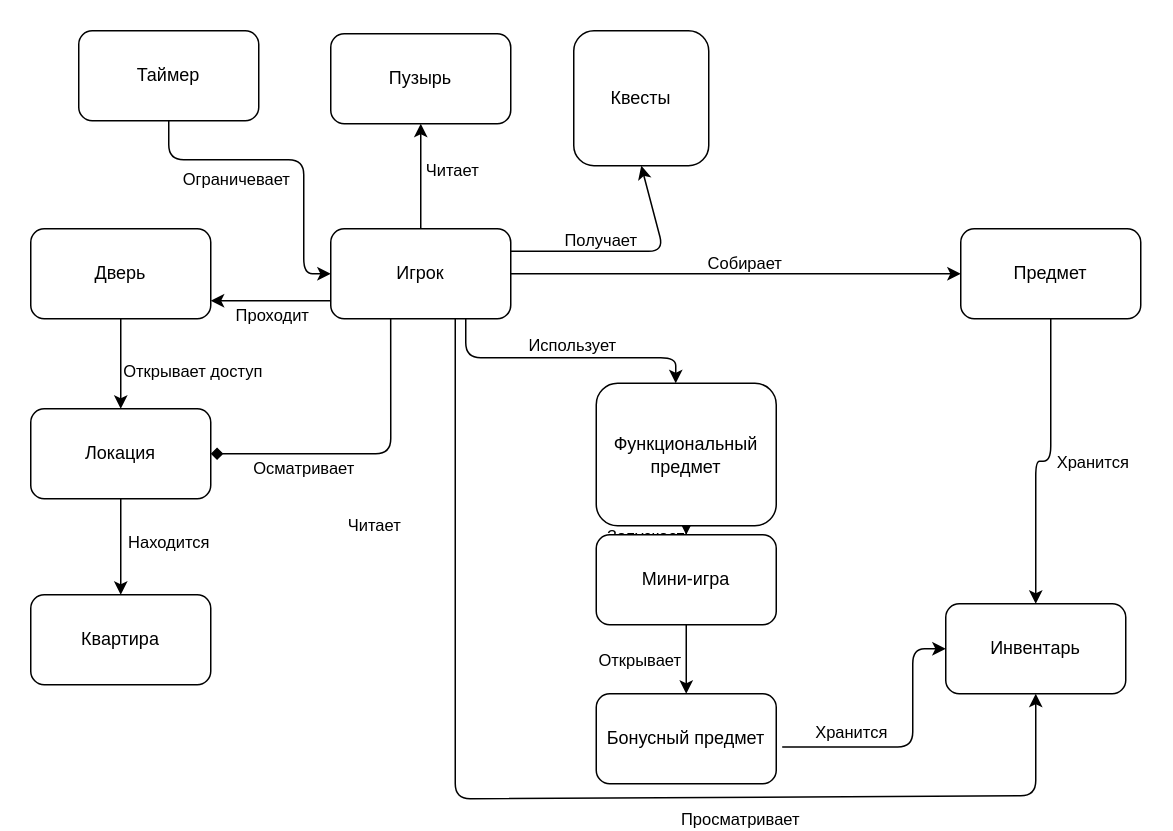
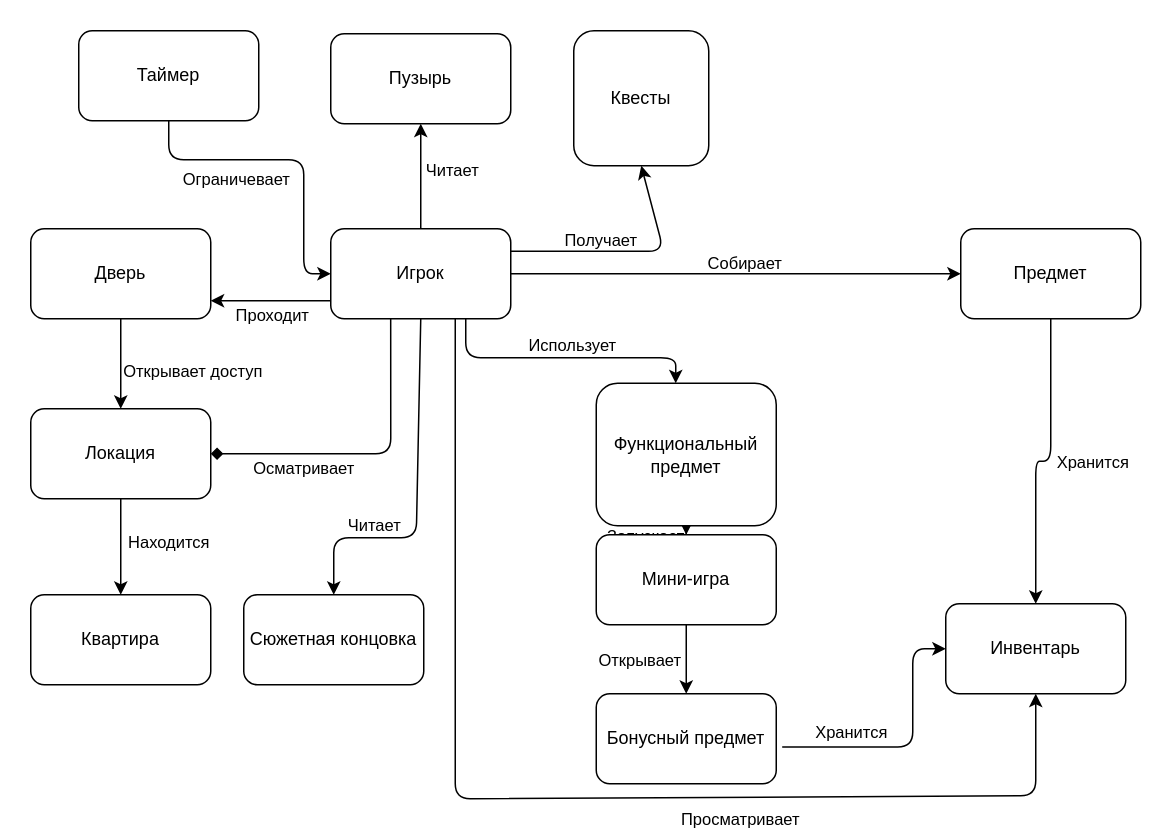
+ <mxCell id="39" value="" style="endArrow=classic;html=1;rounded=1;exitX=0.5;exitY=1;exitDx=0;exitDy=0;entryX=0.5;entryY=0;entryDx=0;entryDy=0;curved=0;labelBackgroundColor=none;fontColor=default;" edge="1" parent="1" source="10" target="34"><mxGeometry width="50" height="50" relative="1" as="geometry"><mxPoint x="311.11" y="209.01" as="sourcePoint" /><mxPoint x="256" y="394.99" as="targetPoint" /><Array as="points"><mxPoint x="277" y="358" /><mxPoint x="222" y="358" /></Array></mxGeometry></mxCell>
+ <mxCell id="34" value="Сюжетная концовка" style="rounded=1;whiteSpace=wrap;html=1;labelBackgroundColor=none;" vertex="1" parent="1"><mxGeometry x="162" y="396" width="120" height="60" as="geometry" /></mxCell>
